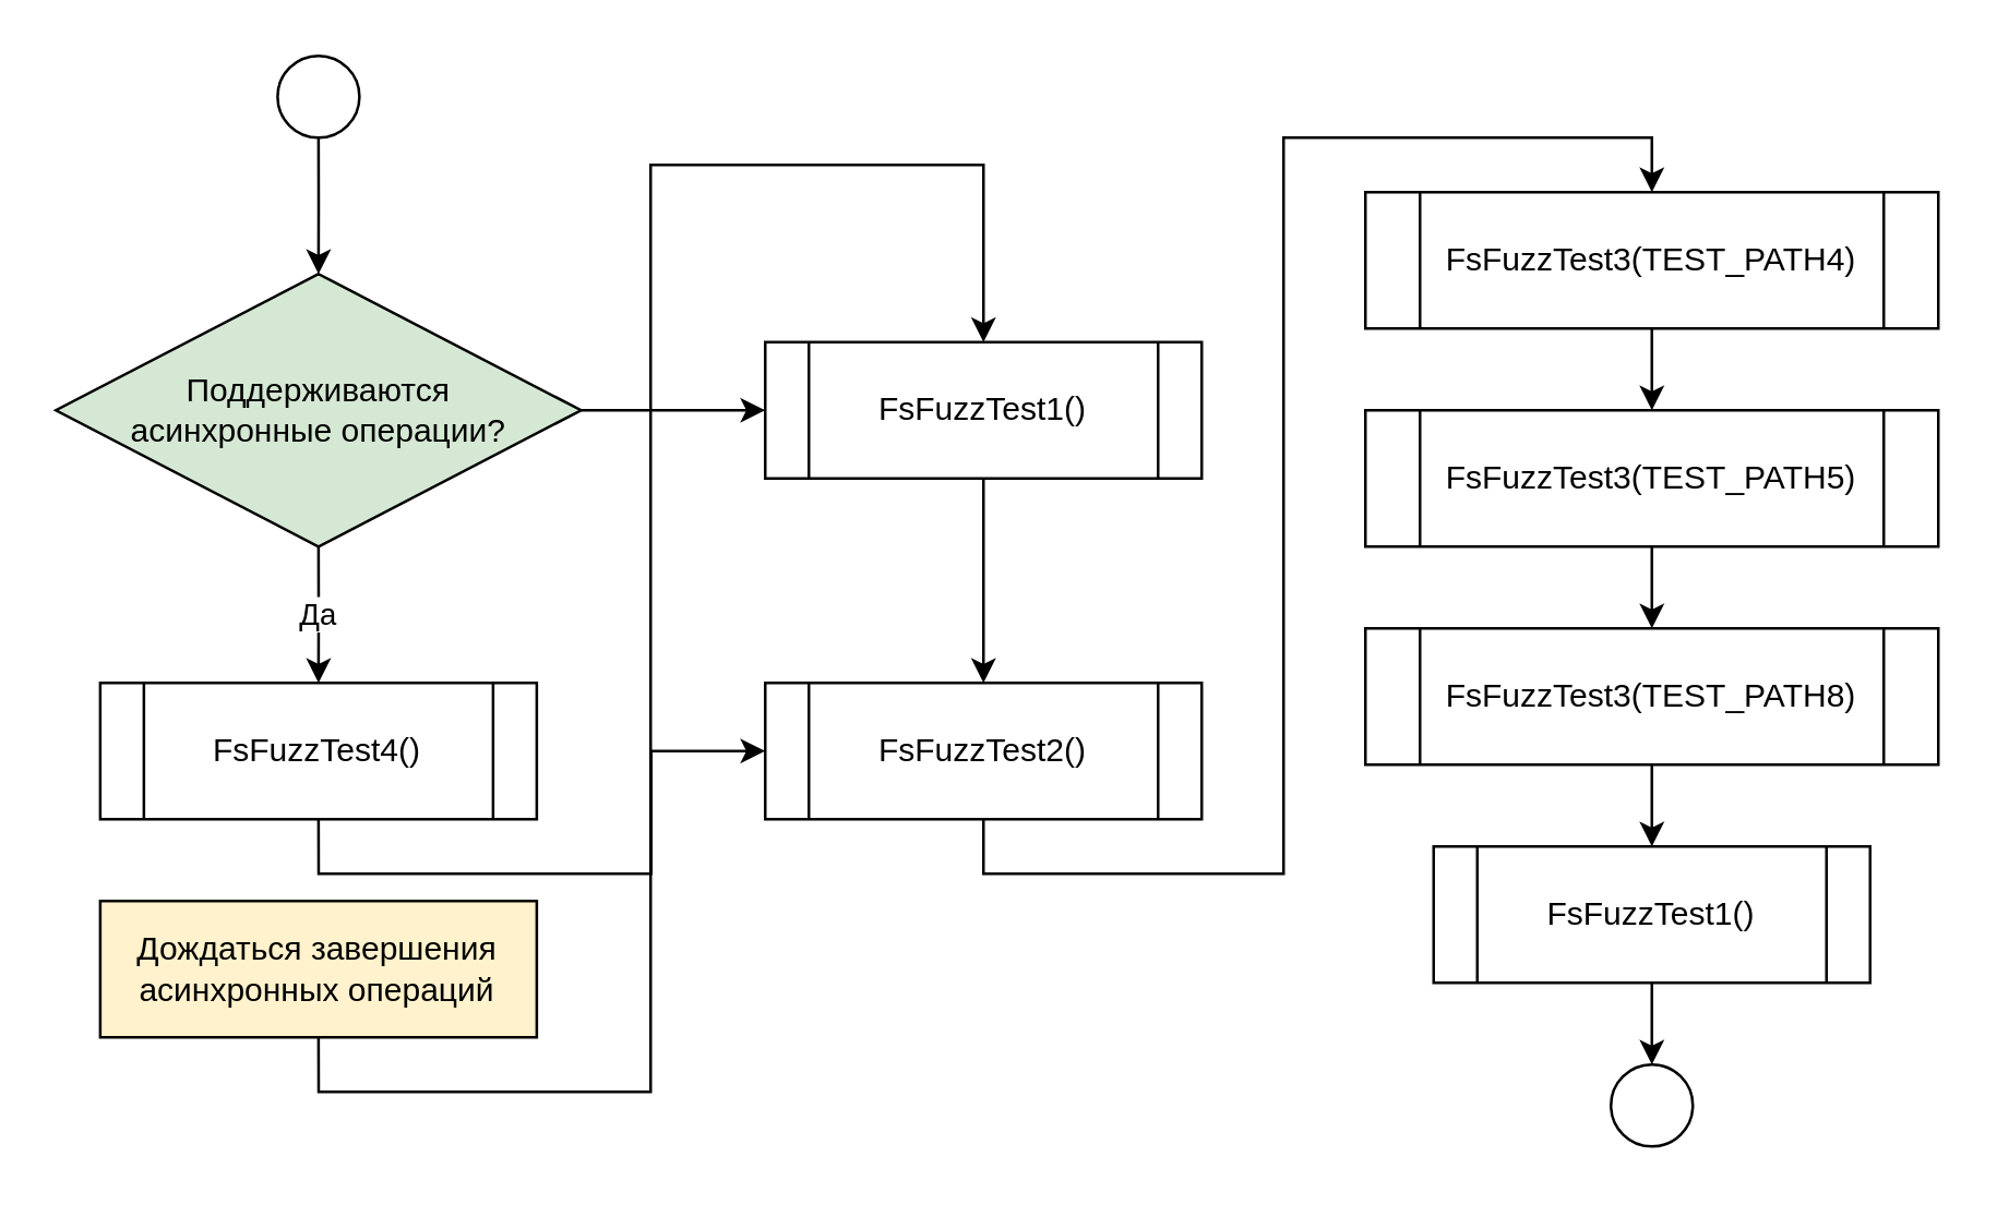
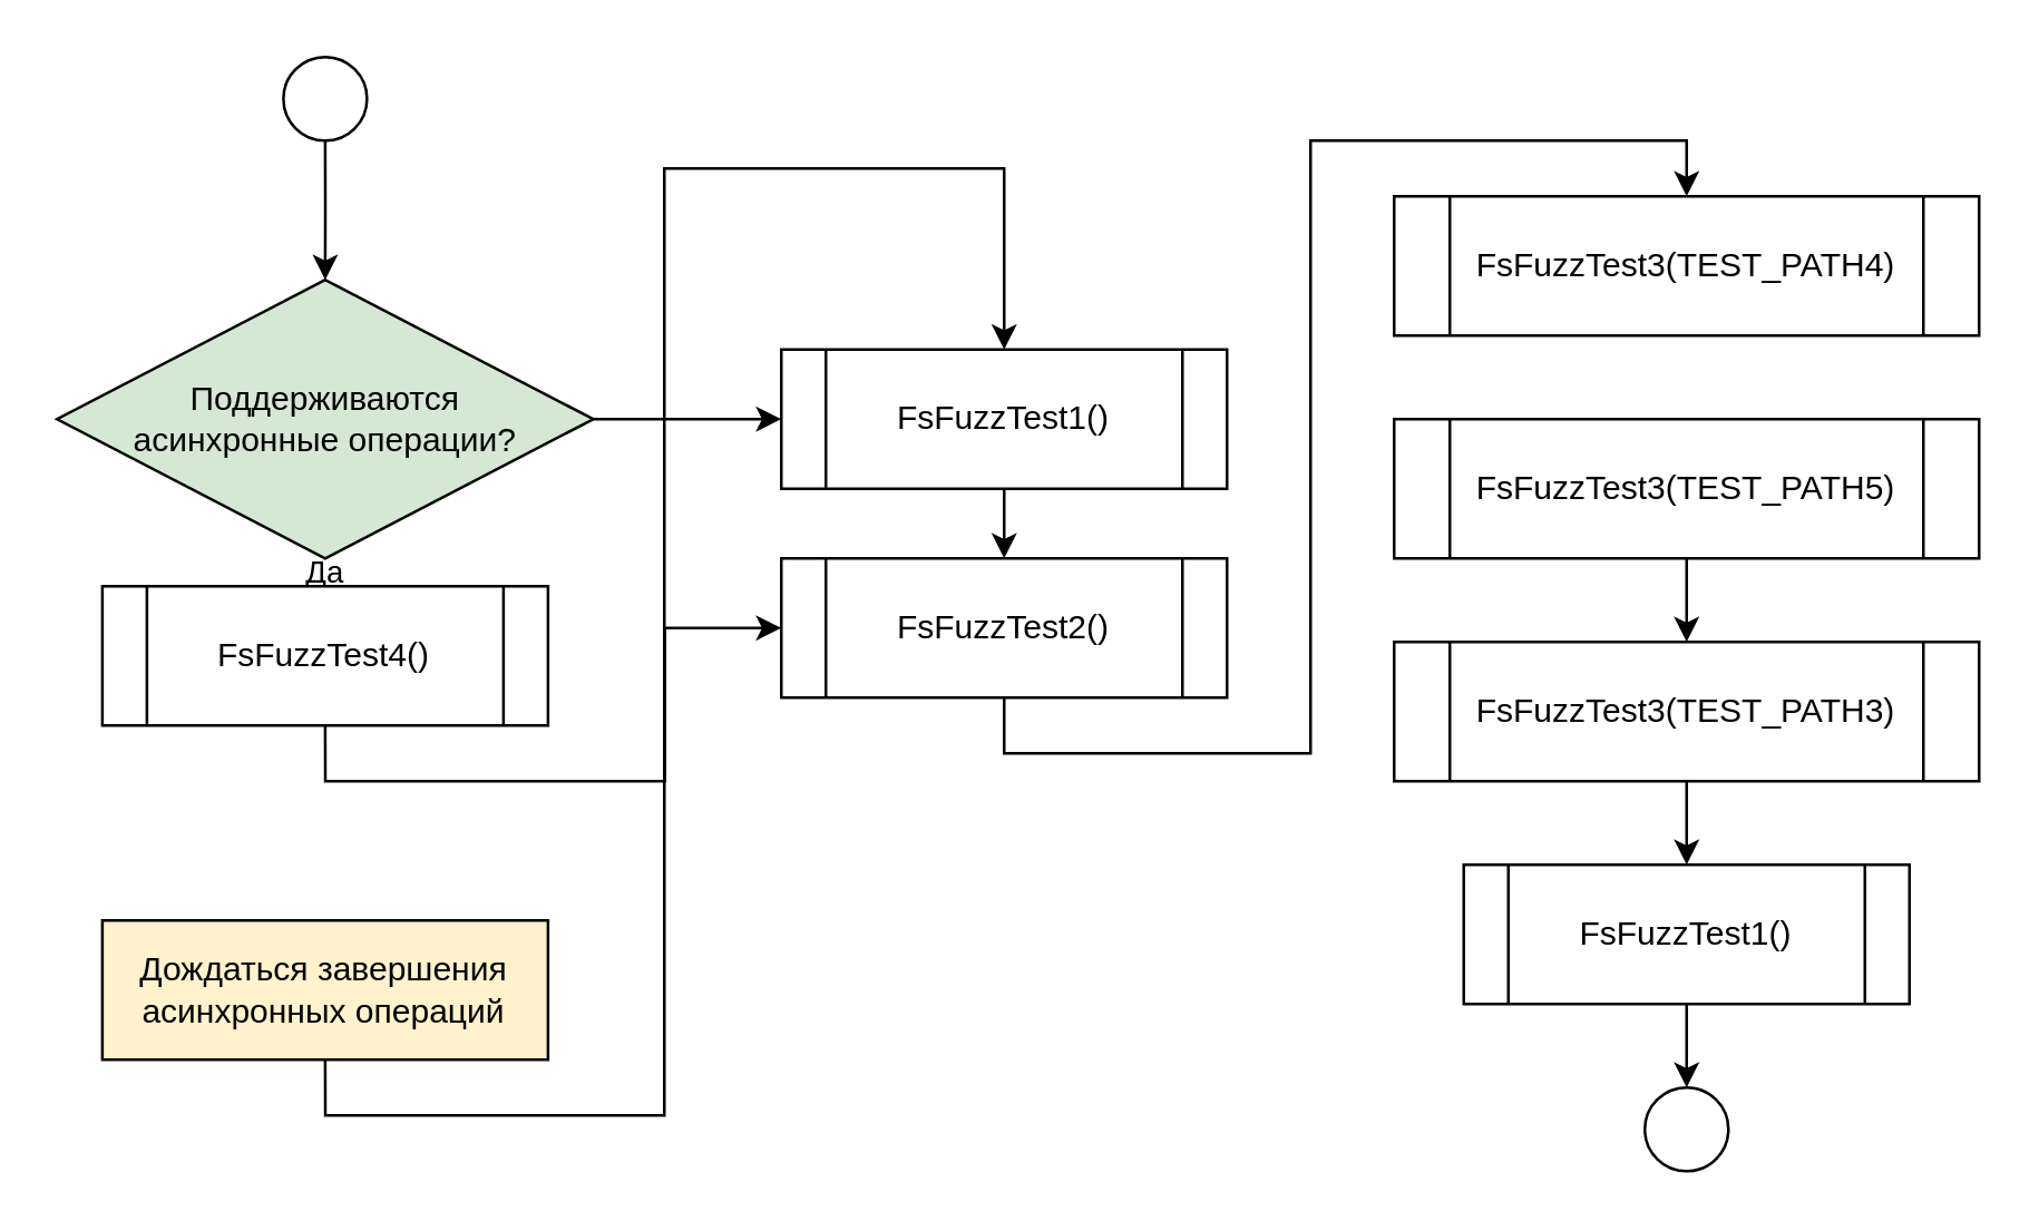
- <mxCell id="15" style="edgeStyle=orthogonalEdgeStyle;rounded=0;orthogonalLoop=1;jettySize=auto;html=1;exitX=0.5;exitY=1;exitDx=0;exitDy=0;entryX=0.5;entryY=0;entryDx=0;entryDy=0;" edge="1" parent="1" source="16" target="18"><mxGeometry relative="1" as="geometry" /></mxCell>
- <mxCell id="20" value="FsFuzzTest3(TEST_PATH8)" style="shape=process;whiteSpace=wrap;html=1;backgroundOutline=1;size=0.095;" vertex="1" parent="1"><mxGeometry x="500" y="230" width="210" height="50" as="geometry" /></mxCell>
+ <mxCell id="20" value="FsFuzzTest3(TEST_PATH3)" style="shape=process;whiteSpace=wrap;html=1;backgroundOutline=1;size=0.095;" vertex="1" parent="1"><mxGeometry x="500" y="230" width="210" height="50" as="geometry" /></mxCell>
- <mxCell id="8" value="FsFuzzTest4()" style="shape=process;whiteSpace=wrap;html=1;backgroundOutline=1;" vertex="1" parent="1"><mxGeometry x="36.25" y="250" width="160" height="50" as="geometry" /></mxCell>
+ <mxCell id="8" value="FsFuzzTest4()" style="shape=process;whiteSpace=wrap;html=1;backgroundOutline=1;" vertex="1" parent="1"><mxGeometry x="36.25" y="210" width="160" height="50" as="geometry" /></mxCell>
- <mxCell id="14" value="FsFuzzTest2()" style="shape=process;whiteSpace=wrap;html=1;backgroundOutline=1;" vertex="1" parent="1"><mxGeometry x="280" y="250" width="160" height="50" as="geometry" /></mxCell>
+ <mxCell id="14" value="FsFuzzTest2()" style="shape=process;whiteSpace=wrap;html=1;backgroundOutline=1;" vertex="1" parent="1"><mxGeometry x="280" y="200" width="160" height="50" as="geometry" /></mxCell>
